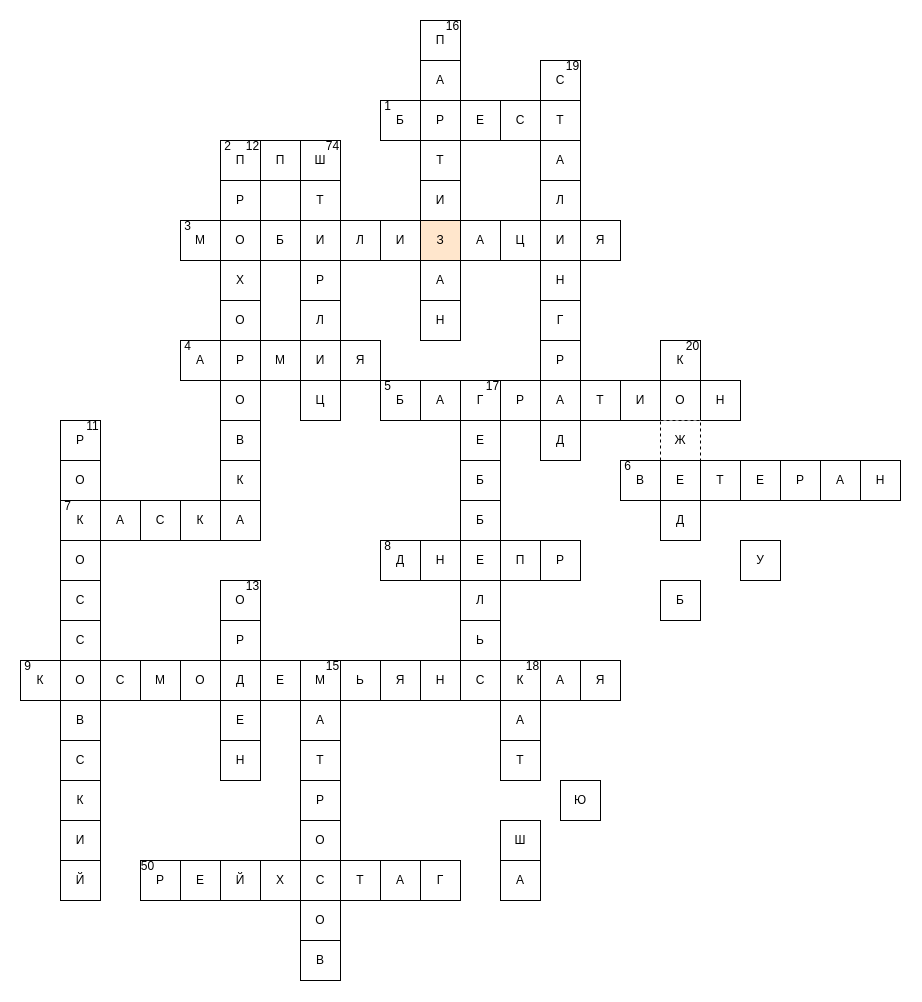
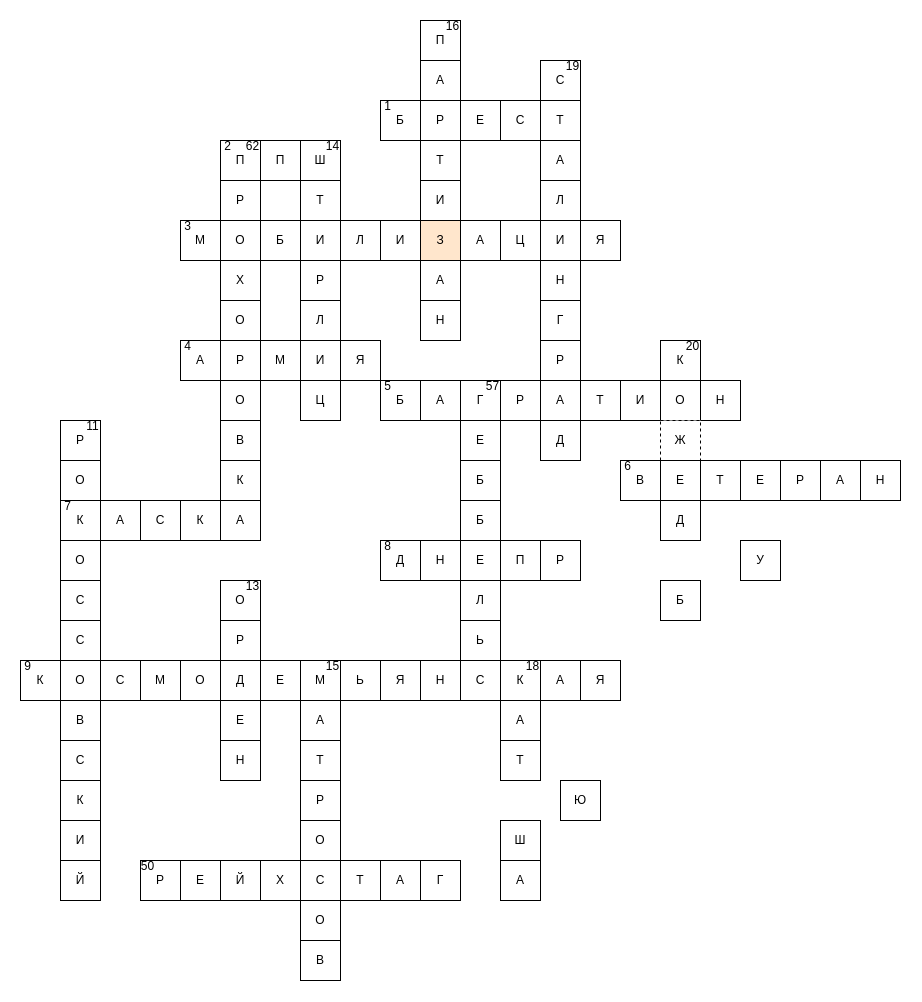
- <mxCell id="144" value="12" style="text;html=1;align=center;verticalAlign=middle;whiteSpace=wrap;rounded=0;fontSize=12;" parent="1" vertex="1"><mxGeometry x="245" y="140" width="15" height="12" as="geometry" /></mxCell>
+ <mxCell id="144" value="62" style="text;html=1;align=center;verticalAlign=middle;whiteSpace=wrap;rounded=0;fontSize=12;" parent="1" vertex="1"><mxGeometry x="245" y="140" width="15" height="12" as="geometry" /></mxCell>
- <mxCell id="146" value="74" style="text;html=1;align=center;verticalAlign=middle;whiteSpace=wrap;rounded=0;fontSize=12;" parent="1" vertex="1"><mxGeometry x="325" y="140" width="15" height="12" as="geometry" /></mxCell>
+ <mxCell id="146" value="14" style="text;html=1;align=center;verticalAlign=middle;whiteSpace=wrap;rounded=0;fontSize=12;" parent="1" vertex="1"><mxGeometry x="325" y="140" width="15" height="12" as="geometry" /></mxCell>
- <mxCell id="149" value="17" style="text;html=1;align=center;verticalAlign=middle;whiteSpace=wrap;rounded=0;fontSize=12;" parent="1" vertex="1"><mxGeometry x="485" y="380" width="15" height="12" as="geometry" /></mxCell>
+ <mxCell id="149" value="57" style="text;html=1;align=center;verticalAlign=middle;whiteSpace=wrap;rounded=0;fontSize=12;" parent="1" vertex="1"><mxGeometry x="485" y="380" width="15" height="12" as="geometry" /></mxCell>
